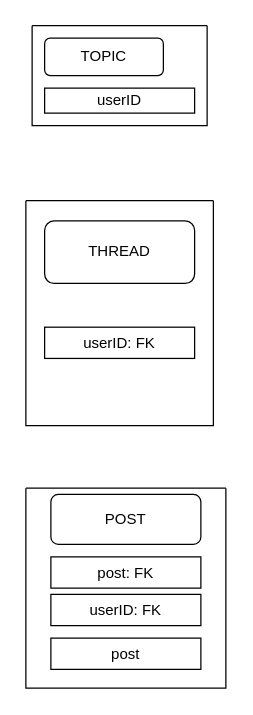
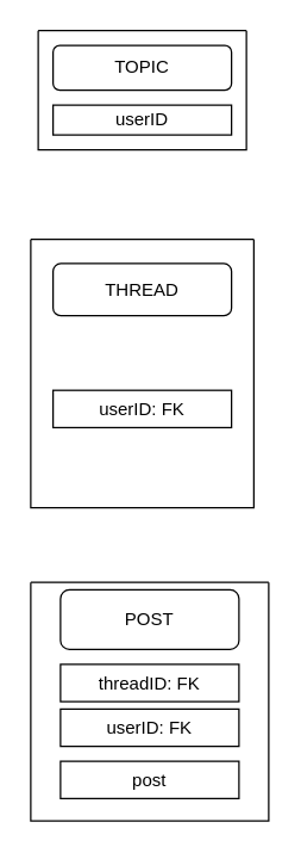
- <mxCell id="3" value="TOPIC" style="rounded=1;whiteSpace=wrap;html=1;" vertex="1" parent="2"><mxGeometry x="10" y="10" width="95" height="30" as="geometry" /></mxCell>
+ <mxCell id="3" value="TOPIC" style="rounded=1;whiteSpace=wrap;html=1;" vertex="1" parent="2"><mxGeometry x="10" y="10" width="120" height="30" as="geometry" /></mxCell>
- <mxCell id="6" value="THREAD" style="rounded=1;whiteSpace=wrap;html=1;" vertex="1" parent="5"><mxGeometry x="15" y="16.25" width="120" height="50" as="geometry" /></mxCell>
+ <mxCell id="6" value="THREAD" style="rounded=1;whiteSpace=wrap;html=1;" vertex="1" parent="5"><mxGeometry x="15" y="16.25" width="120" height="35" as="geometry" /></mxCell>
- <mxCell id="10" value="post: FK" style="rounded=0;whiteSpace=wrap;html=1;" vertex="1" parent="8"><mxGeometry x="20" y="55" width="120" height="25" as="geometry" /></mxCell>
+ <mxCell id="10" value="threadID: FK" style="rounded=0;whiteSpace=wrap;html=1;" vertex="1" parent="8"><mxGeometry x="20" y="55" width="120" height="25" as="geometry" /></mxCell>
